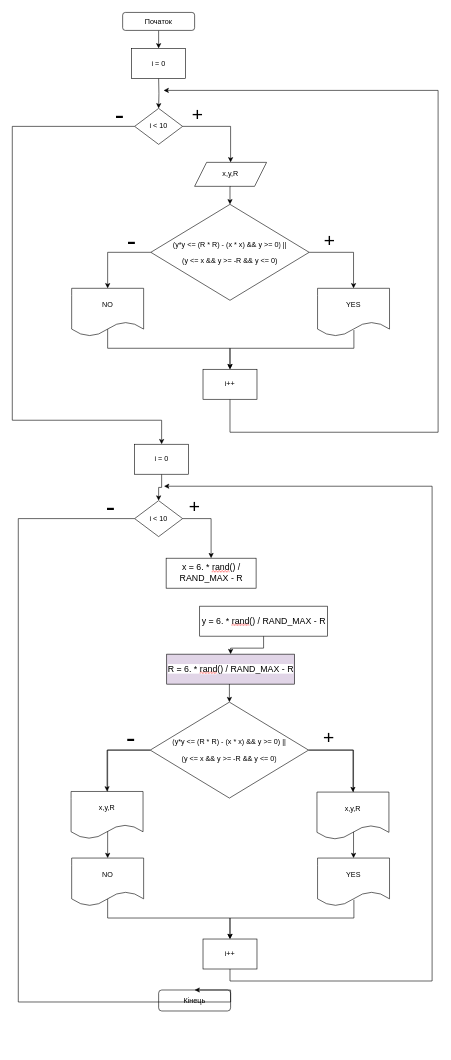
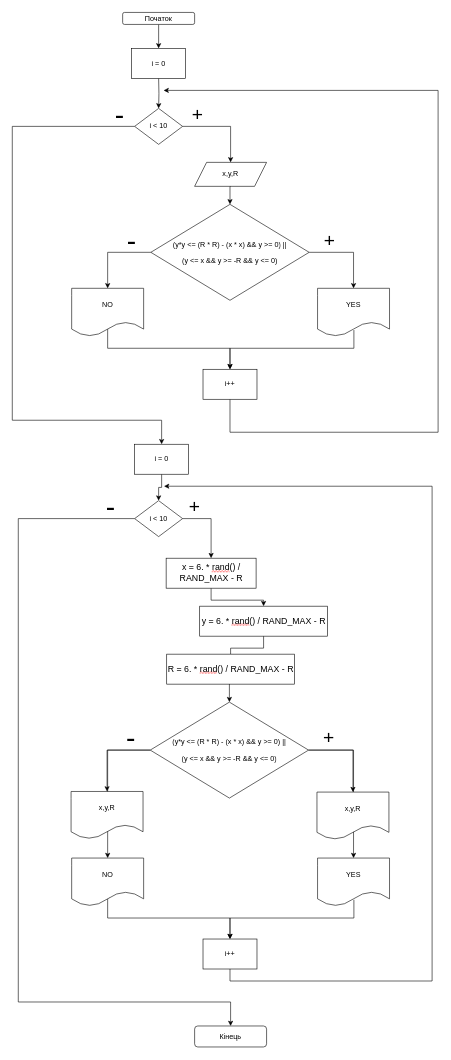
- <mxCell id="4" value="Початок" style="rounded=1;whiteSpace=wrap;html=1;" vertex="1" parent="1"><mxGeometry x="204" y="20" width="120" height="30" as="geometry" /></mxCell>
+ <mxCell id="4" value="Початок" style="rounded=1;whiteSpace=wrap;html=1;" vertex="1" parent="1"><mxGeometry x="204" y="20" width="120" height="20" as="geometry" /></mxCell>
+ <mxCell id="39" style="edgeStyle=orthogonalEdgeStyle;rounded=0;orthogonalLoop=1;jettySize=auto;html=1;exitX=0.5;exitY=1;exitDx=0;exitDy=0;entryX=0.5;entryY=0;entryDx=0;entryDy=0;" edge="1" parent="1" source="40" target="42"><mxGeometry relative="1" as="geometry" /></mxCell>
- <mxCell id="41" style="edgeStyle=orthogonalEdgeStyle;rounded=0;orthogonalLoop=1;jettySize=auto;html=1;exitX=0.5;exitY=1;exitDx=0;exitDy=0;entryX=0.5;entryY=0;entryDx=0;entryDy=0;" edge="1" parent="1" source="42" target="43"><mxGeometry relative="1" as="geometry" /></mxCell>
+ <mxCell id="41" style="edgeStyle=orthogonalEdgeStyle;rounded=0;orthogonalLoop=1;jettySize=auto;html=1;exitX=0.5;exitY=1;exitDx=0;exitDy=0;entryX=0.5;entryY=0;entryDx=0;entryDy=0;endArrow=none;" edge="1" parent="1" source="42" target="43"><mxGeometry relative="1" as="geometry" /></mxCell>
- <mxCell id="43" value="&lt;span class=&quot;NormalTextRun SCXW104338304 BCX0&quot; style=&quot;margin: 0px ; padding: 0px ; color: rgb(0 , 0 , 0) ; font-family: &amp;#34;calibri&amp;#34; , &amp;#34;calibri_embeddedfont&amp;#34; , &amp;#34;calibri_msfontservice&amp;#34; , sans-serif ; font-size: 14.667px ; text-align: left ; background-color: rgb(255 , 255 , 255)&quot;&gt;R = 6. *&amp;nbsp;&lt;/span&gt;&lt;span class=&quot;SpellingError SCXW104338304 BCX0&quot; style=&quot;margin: 0px ; padding: 0px ; background-repeat: repeat-x ; background-position: left bottom ; background-image: url(&amp;#34;data:image/gif;base64,R0lGODlhBQAEAJECAP////8AAAAAAAAAACH5BAEAAAIALAAAAAAFAAQAAAIIlGAXCCHrTCgAOw==&amp;#34;) ; border-bottom: 1px solid transparent ; color: rgb(0 , 0 , 0) ; font-family: &amp;#34;calibri&amp;#34; , &amp;#34;calibri_embeddedfont&amp;#34; , &amp;#34;calibri_msfontservice&amp;#34; , sans-serif ; font-size: 14.667px ; text-align: left ; background-color: rgb(255 , 255 , 255)&quot;&gt;rand&lt;/span&gt;&lt;span class=&quot;NormalTextRun SCXW104338304 BCX0&quot; style=&quot;margin: 0px ; padding: 0px ; color: rgb(0 , 0 , 0) ; font-family: &amp;#34;calibri&amp;#34; , &amp;#34;calibri_embeddedfont&amp;#34; , &amp;#34;calibri_msfontservice&amp;#34; , sans-serif ; font-size: 14.667px ; text-align: left ; background-color: rgb(255 , 255 , 255)&quot;&gt;() / RAND_MAX - R&lt;/span&gt;" style="rounded=0;whiteSpace=wrap;html=1;fillColor=#e1d5e7;" vertex="1" parent="1"><mxGeometry x="277.5" y="1090" width="213" height="50" as="geometry" /></mxCell>
+ <mxCell id="43" value="&lt;span class=&quot;NormalTextRun SCXW104338304 BCX0&quot; style=&quot;margin: 0px ; padding: 0px ; color: rgb(0 , 0 , 0) ; font-family: &amp;#34;calibri&amp;#34; , &amp;#34;calibri_embeddedfont&amp;#34; , &amp;#34;calibri_msfontservice&amp;#34; , sans-serif ; font-size: 14.667px ; text-align: left ; background-color: rgb(255 , 255 , 255)&quot;&gt;R = 6. *&amp;nbsp;&lt;/span&gt;&lt;span class=&quot;SpellingError SCXW104338304 BCX0&quot; style=&quot;margin: 0px ; padding: 0px ; background-repeat: repeat-x ; background-position: left bottom ; background-image: url(&amp;#34;data:image/gif;base64,R0lGODlhBQAEAJECAP////8AAAAAAAAAACH5BAEAAAIALAAAAAAFAAQAAAIIlGAXCCHrTCgAOw==&amp;#34;) ; border-bottom: 1px solid transparent ; color: rgb(0 , 0 , 0) ; font-family: &amp;#34;calibri&amp;#34; , &amp;#34;calibri_embeddedfont&amp;#34; , &amp;#34;calibri_msfontservice&amp;#34; , sans-serif ; font-size: 14.667px ; text-align: left ; background-color: rgb(255 , 255 , 255)&quot;&gt;rand&lt;/span&gt;&lt;span class=&quot;NormalTextRun SCXW104338304 BCX0&quot; style=&quot;margin: 0px ; padding: 0px ; color: rgb(0 , 0 , 0) ; font-family: &amp;#34;calibri&amp;#34; , &amp;#34;calibri_embeddedfont&amp;#34; , &amp;#34;calibri_msfontservice&amp;#34; , sans-serif ; font-size: 14.667px ; text-align: left ; background-color: rgb(255 , 255 , 255)&quot;&gt;() / RAND_MAX - R&lt;/span&gt;" style="rounded=0;whiteSpace=wrap;html=1;" vertex="1" parent="1"><mxGeometry x="277.5" y="1090" width="213" height="50" as="geometry" /></mxCell>
- <mxCell id="17" value="Кінець" style="rounded=1;whiteSpace=wrap;html=1;" vertex="1" parent="1"><mxGeometry x="264" y="1650" width="120" height="35" as="geometry" /></mxCell>
+ <mxCell id="17" value="Кінець" style="rounded=1;whiteSpace=wrap;html=1;" vertex="1" parent="1"><mxGeometry x="324" y="1710" width="120" height="35" as="geometry" /></mxCell>
